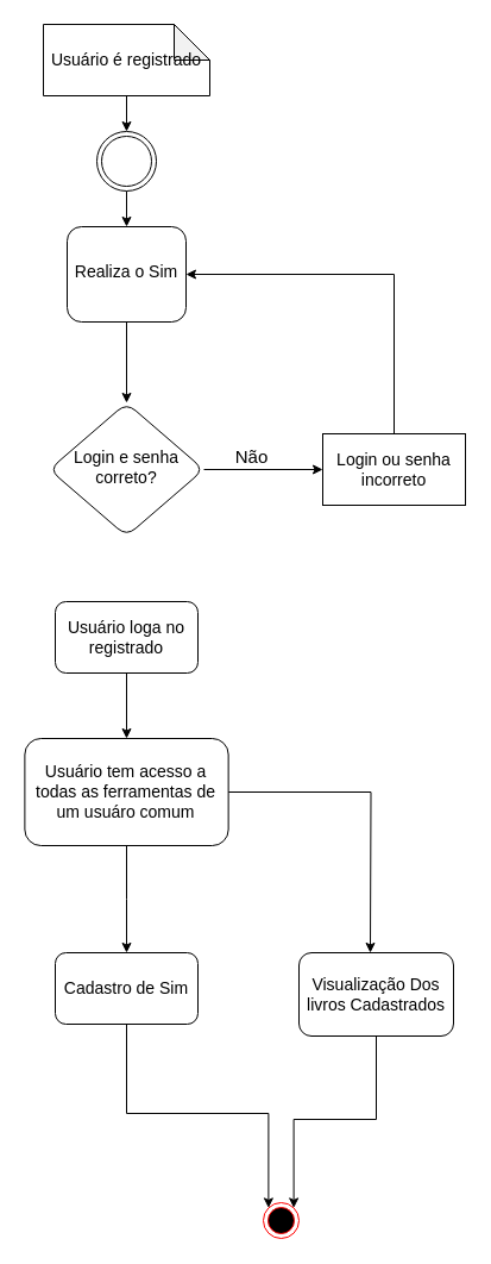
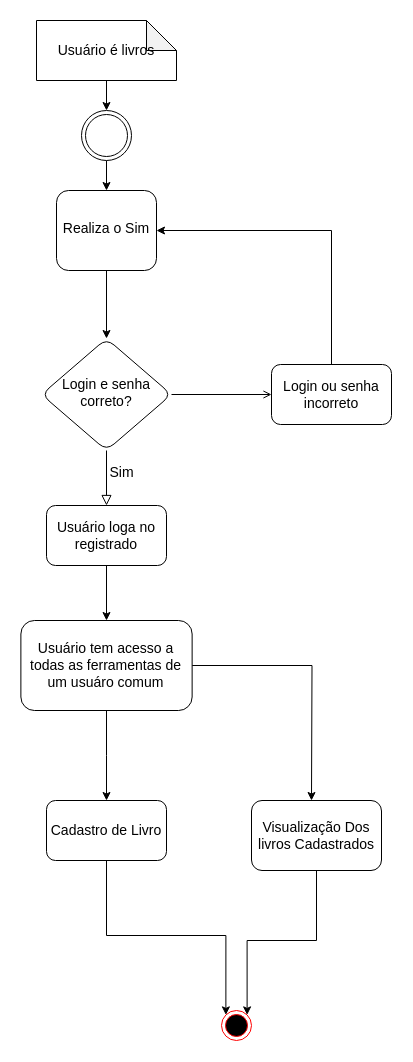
- <mxCell id="2" value="&lt;font style=&quot;font-size: 14px;&quot;&gt;Usuário é registrado&lt;/font&gt;" style="rounded=1;whiteSpace=wrap;html=1;fontSize=12;glass=0;strokeWidth=1;shadow=0;shape=note;backgroundOutline=1;darkOpacity=0.05;" vertex="1" parent="1"><mxGeometry x="36" y="20" width="140" height="60" as="geometry" /></mxCell>
+ <mxCell id="2" value="&lt;font style=&quot;font-size: 14px;&quot;&gt;Usuário é livros&lt;/font&gt;" style="rounded=1;whiteSpace=wrap;html=1;fontSize=12;glass=0;strokeWidth=1;shadow=0;shape=note;backgroundOutline=1;darkOpacity=0.05;" vertex="1" parent="1"><mxGeometry x="36" y="20" width="140" height="60" as="geometry" /></mxCell>
- <mxCell id="18" value="Não" style="text;html=1;align=center;verticalAlign=middle;resizable=0;points=[];autosize=1;strokeColor=none;fillColor=none;fontSize=15;" vertex="1" parent="1"><mxGeometry x="186" y="368" width="50" height="30" as="geometry" /></mxCell>
- <mxCell id="6" style="edgeStyle=orthogonalEdgeStyle;rounded=0;orthogonalLoop=1;jettySize=auto;html=1;exitX=1;exitY=0.5;exitDx=0;exitDy=0;entryX=0;entryY=0.5;entryDx=0;entryDy=0;" edge="1" parent="1" source="7" target="11"><mxGeometry relative="1" as="geometry"><mxPoint x="231" y="330" as="targetPoint" /></mxGeometry></mxCell>
+ <mxCell id="6" style="edgeStyle=orthogonalEdgeStyle;rounded=0;orthogonalLoop=1;jettySize=auto;html=1;exitX=1;exitY=0.5;exitDx=0;exitDy=0;entryX=0;entryY=0.5;entryDx=0;entryDy=0;endArrow=open;" edge="1" parent="1" source="7" target="11"><mxGeometry relative="1" as="geometry"><mxPoint x="231" y="330" as="targetPoint" /></mxGeometry></mxCell>
- <mxCell id="11" value="&lt;font style=&quot;font-size: 14px;&quot;&gt;Login ou senha incorreto&lt;/font&gt;" style="whiteSpace=wrap;html=1;rounded=0;" vertex="1" parent="1"><mxGeometry x="271" y="364" width="120" height="60" as="geometry" /></mxCell>
+ <mxCell id="11" value="&lt;font style=&quot;font-size: 14px;&quot;&gt;Login ou senha incorreto&lt;/font&gt;" style="rounded=1;whiteSpace=wrap;html=1;" vertex="1" parent="1"><mxGeometry x="271" y="364" width="120" height="60" as="geometry" /></mxCell>
+ <mxCell id="5" value="&lt;font style=&quot;font-size: 14px;&quot;&gt;Sim&lt;/font&gt;" style="rounded=0;html=1;jettySize=auto;orthogonalLoop=1;fontSize=11;endArrow=block;endFill=0;endSize=8;strokeWidth=1;shadow=0;labelBackgroundColor=none;edgeStyle=orthogonalEdgeStyle;" edge="1" parent="1" source="7" target="9"><mxGeometry x="-0.2" y="15" relative="1" as="geometry"><mxPoint as="offset" /></mxGeometry></mxCell>
- <mxCell id="20" value="&lt;font style=&quot;font-size: 14px;&quot;&gt;Cadastro de Sim&lt;/font&gt;" style="rounded=1;whiteSpace=wrap;html=1;" vertex="1" parent="1"><mxGeometry x="46" y="800" width="120" height="60" as="geometry" /></mxCell>
+ <mxCell id="20" value="&lt;font style=&quot;font-size: 14px;&quot;&gt;Cadastro de Livro&lt;/font&gt;" style="rounded=1;whiteSpace=wrap;html=1;" vertex="1" parent="1"><mxGeometry x="46" y="800" width="120" height="60" as="geometry" /></mxCell>
